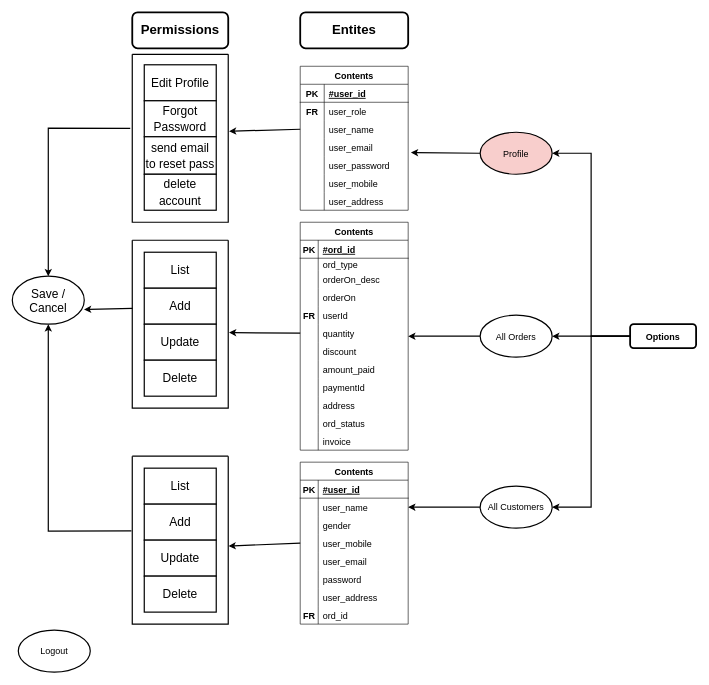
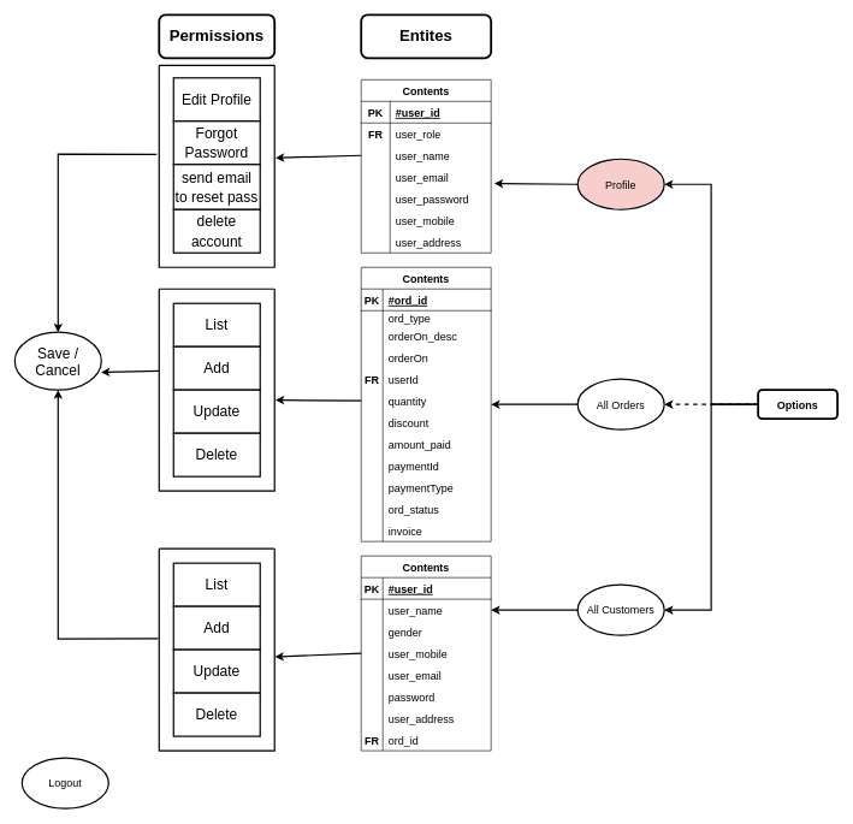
- <mxCell id="3" style="edgeStyle=elbowEdgeStyle;rounded=0;orthogonalLoop=1;jettySize=auto;html=1;exitX=0;exitY=0.5;exitDx=0;exitDy=0;entryX=1;entryY=0.5;entryDx=0;entryDy=0;fontSize=15;strokeWidth=2;" parent="1" source="5" target="9" edge="1"><mxGeometry relative="1" as="geometry" /></mxCell>
+ <mxCell id="3" style="edgeStyle=elbowEdgeStyle;rounded=0;orthogonalLoop=1;jettySize=auto;html=1;exitX=0;exitY=0.5;exitDx=0;exitDy=0;entryX=1;entryY=0.5;entryDx=0;entryDy=0;fontSize=15;strokeWidth=2;dashed=1;" parent="1" source="5" target="9" edge="1"><mxGeometry relative="1" as="geometry" /></mxCell>
- <mxCell id="65" value="address" style="shape=partialRectangle;connectable=0;fillColor=none;top=0;left=0;bottom=0;right=0;align=left;spacingLeft=6;overflow=hidden;fontSize=15;strokeWidth=1;" parent="63" vertex="1"><mxGeometry x="30" width="150" height="30" as="geometry"><mxRectangle width="150" height="30" as="alternateBounds" /></mxGeometry></mxCell>
+ <mxCell id="65" value="paymentType" style="shape=partialRectangle;connectable=0;fillColor=none;top=0;left=0;bottom=0;right=0;align=left;spacingLeft=6;overflow=hidden;fontSize=15;strokeWidth=1;" parent="63" vertex="1"><mxGeometry x="30" width="150" height="30" as="geometry"><mxRectangle width="150" height="30" as="alternateBounds" /></mxGeometry></mxCell>
